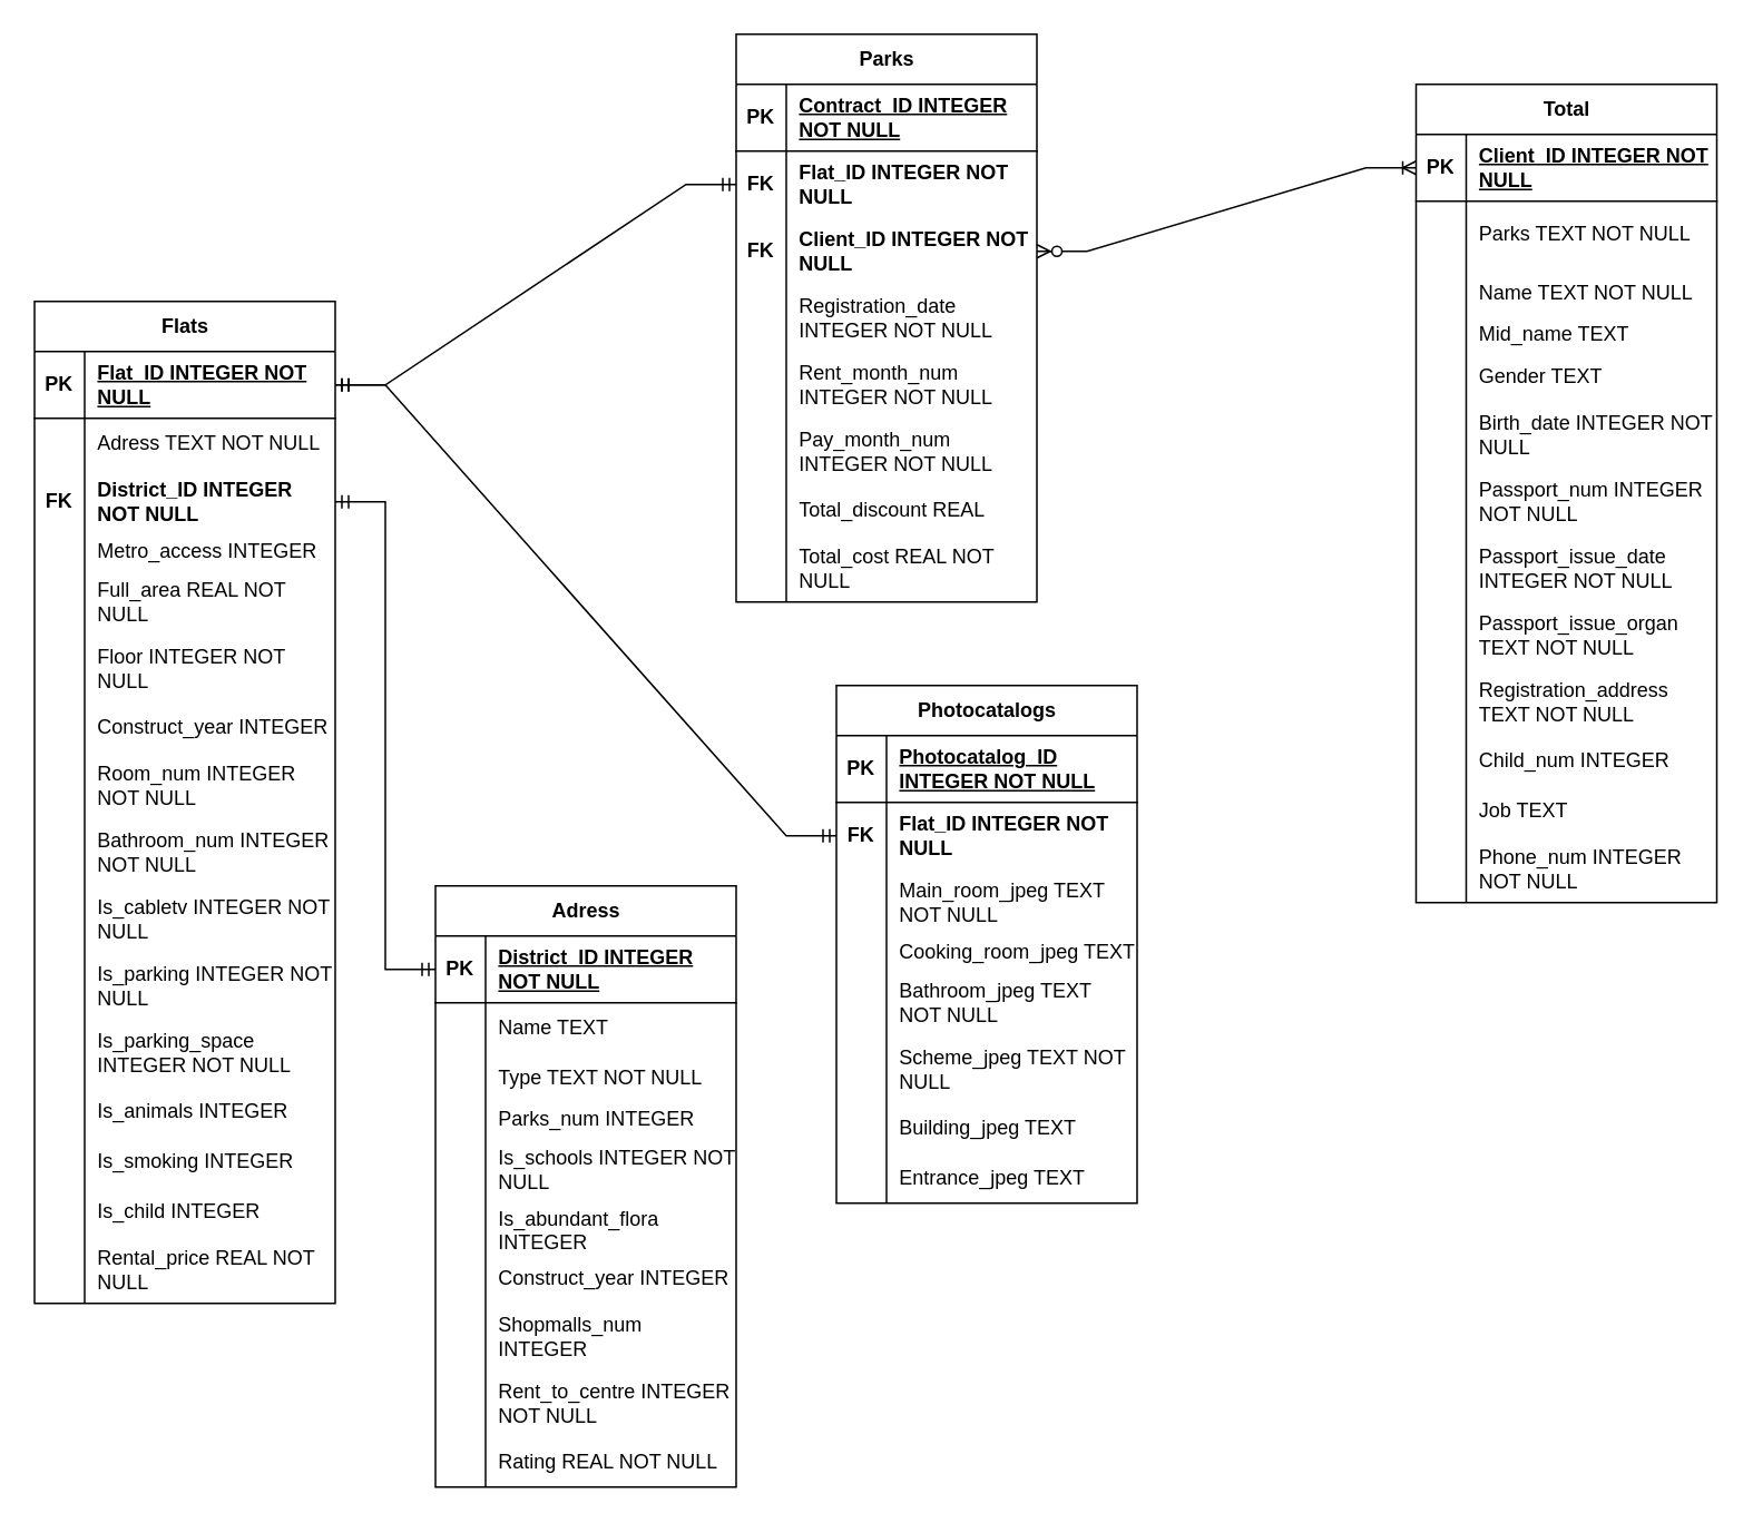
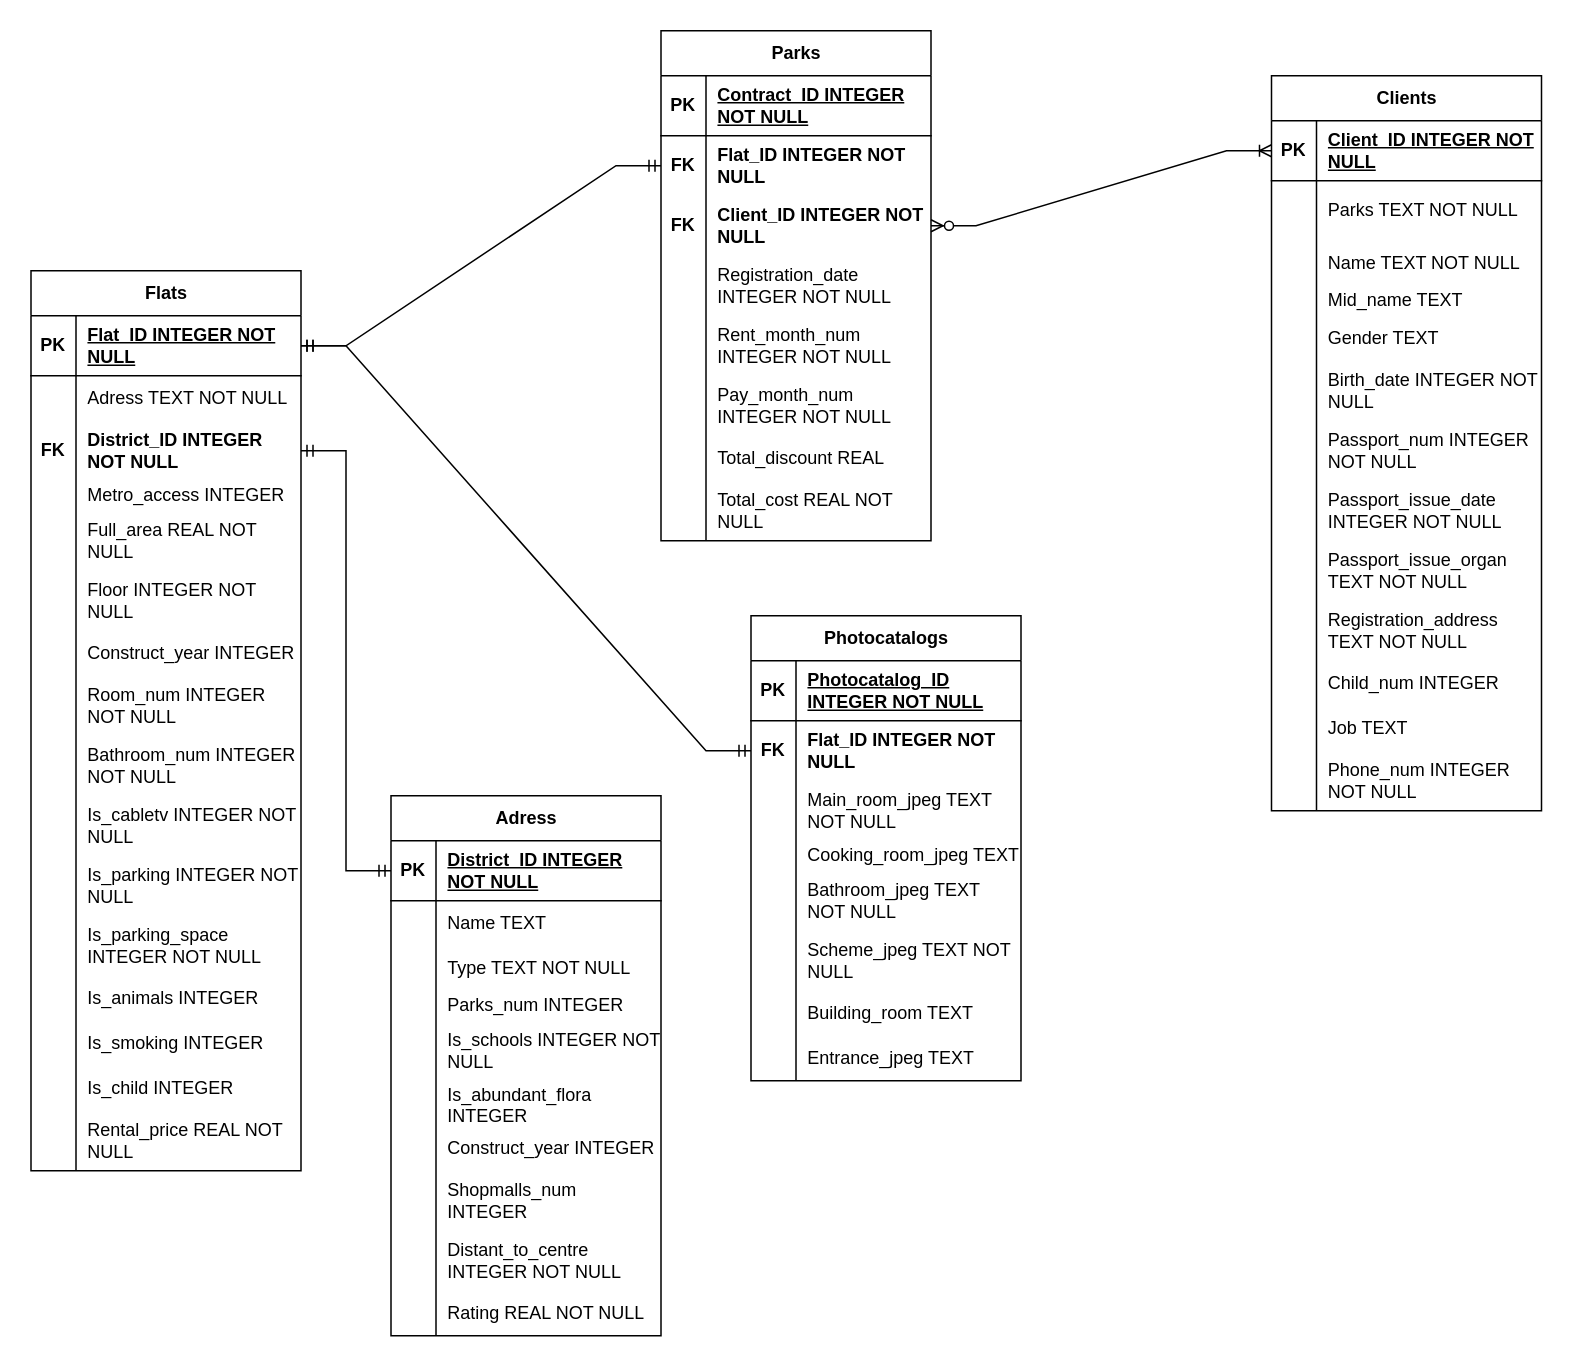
- <mxCell id="51" value="Total" style="shape=table;startSize=30;container=1;collapsible=1;childLayout=tableLayout;fixedRows=1;rowLines=0;fontStyle=1;align=center;resizeLast=1;html=1;" parent="1" vertex="1"><mxGeometry x="847" y="50" width="180" height="490" as="geometry" /></mxCell>
+ <mxCell id="51" value="Clients" style="shape=table;startSize=30;container=1;collapsible=1;childLayout=tableLayout;fixedRows=1;rowLines=0;fontStyle=1;align=center;resizeLast=1;html=1;" parent="1" vertex="1"><mxGeometry x="847" y="50" width="180" height="490" as="geometry" /></mxCell>
- <mxCell id="112" value="Building_jpeg TEXT" style="shape=partialRectangle;connectable=0;fillColor=none;top=0;left=0;bottom=0;right=0;align=left;spacingLeft=6;overflow=hidden;whiteSpace=wrap;html=1;" parent="110" vertex="1"><mxGeometry x="30" width="150" height="30" as="geometry"><mxRectangle width="150" height="30" as="alternateBounds" /></mxGeometry></mxCell>
+ <mxCell id="112" value="Building_room TEXT" style="shape=partialRectangle;connectable=0;fillColor=none;top=0;left=0;bottom=0;right=0;align=left;spacingLeft=6;overflow=hidden;whiteSpace=wrap;html=1;" parent="110" vertex="1"><mxGeometry x="30" width="150" height="30" as="geometry"><mxRectangle width="150" height="30" as="alternateBounds" /></mxGeometry></mxCell>
- <mxCell id="143" value="Rent_to_centre INTEGER NOT NULL" style="shape=partialRectangle;connectable=0;fillColor=none;top=0;left=0;bottom=0;right=0;align=left;spacingLeft=6;overflow=hidden;whiteSpace=wrap;html=1;" parent="141" vertex="1"><mxGeometry x="30" width="150" height="40" as="geometry"><mxRectangle width="150" height="40" as="alternateBounds" /></mxGeometry></mxCell>
+ <mxCell id="143" value="Distant_to_centre INTEGER NOT NULL" style="shape=partialRectangle;connectable=0;fillColor=none;top=0;left=0;bottom=0;right=0;align=left;spacingLeft=6;overflow=hidden;whiteSpace=wrap;html=1;" parent="141" vertex="1"><mxGeometry x="30" width="150" height="40" as="geometry"><mxRectangle width="150" height="40" as="alternateBounds" /></mxGeometry></mxCell>
